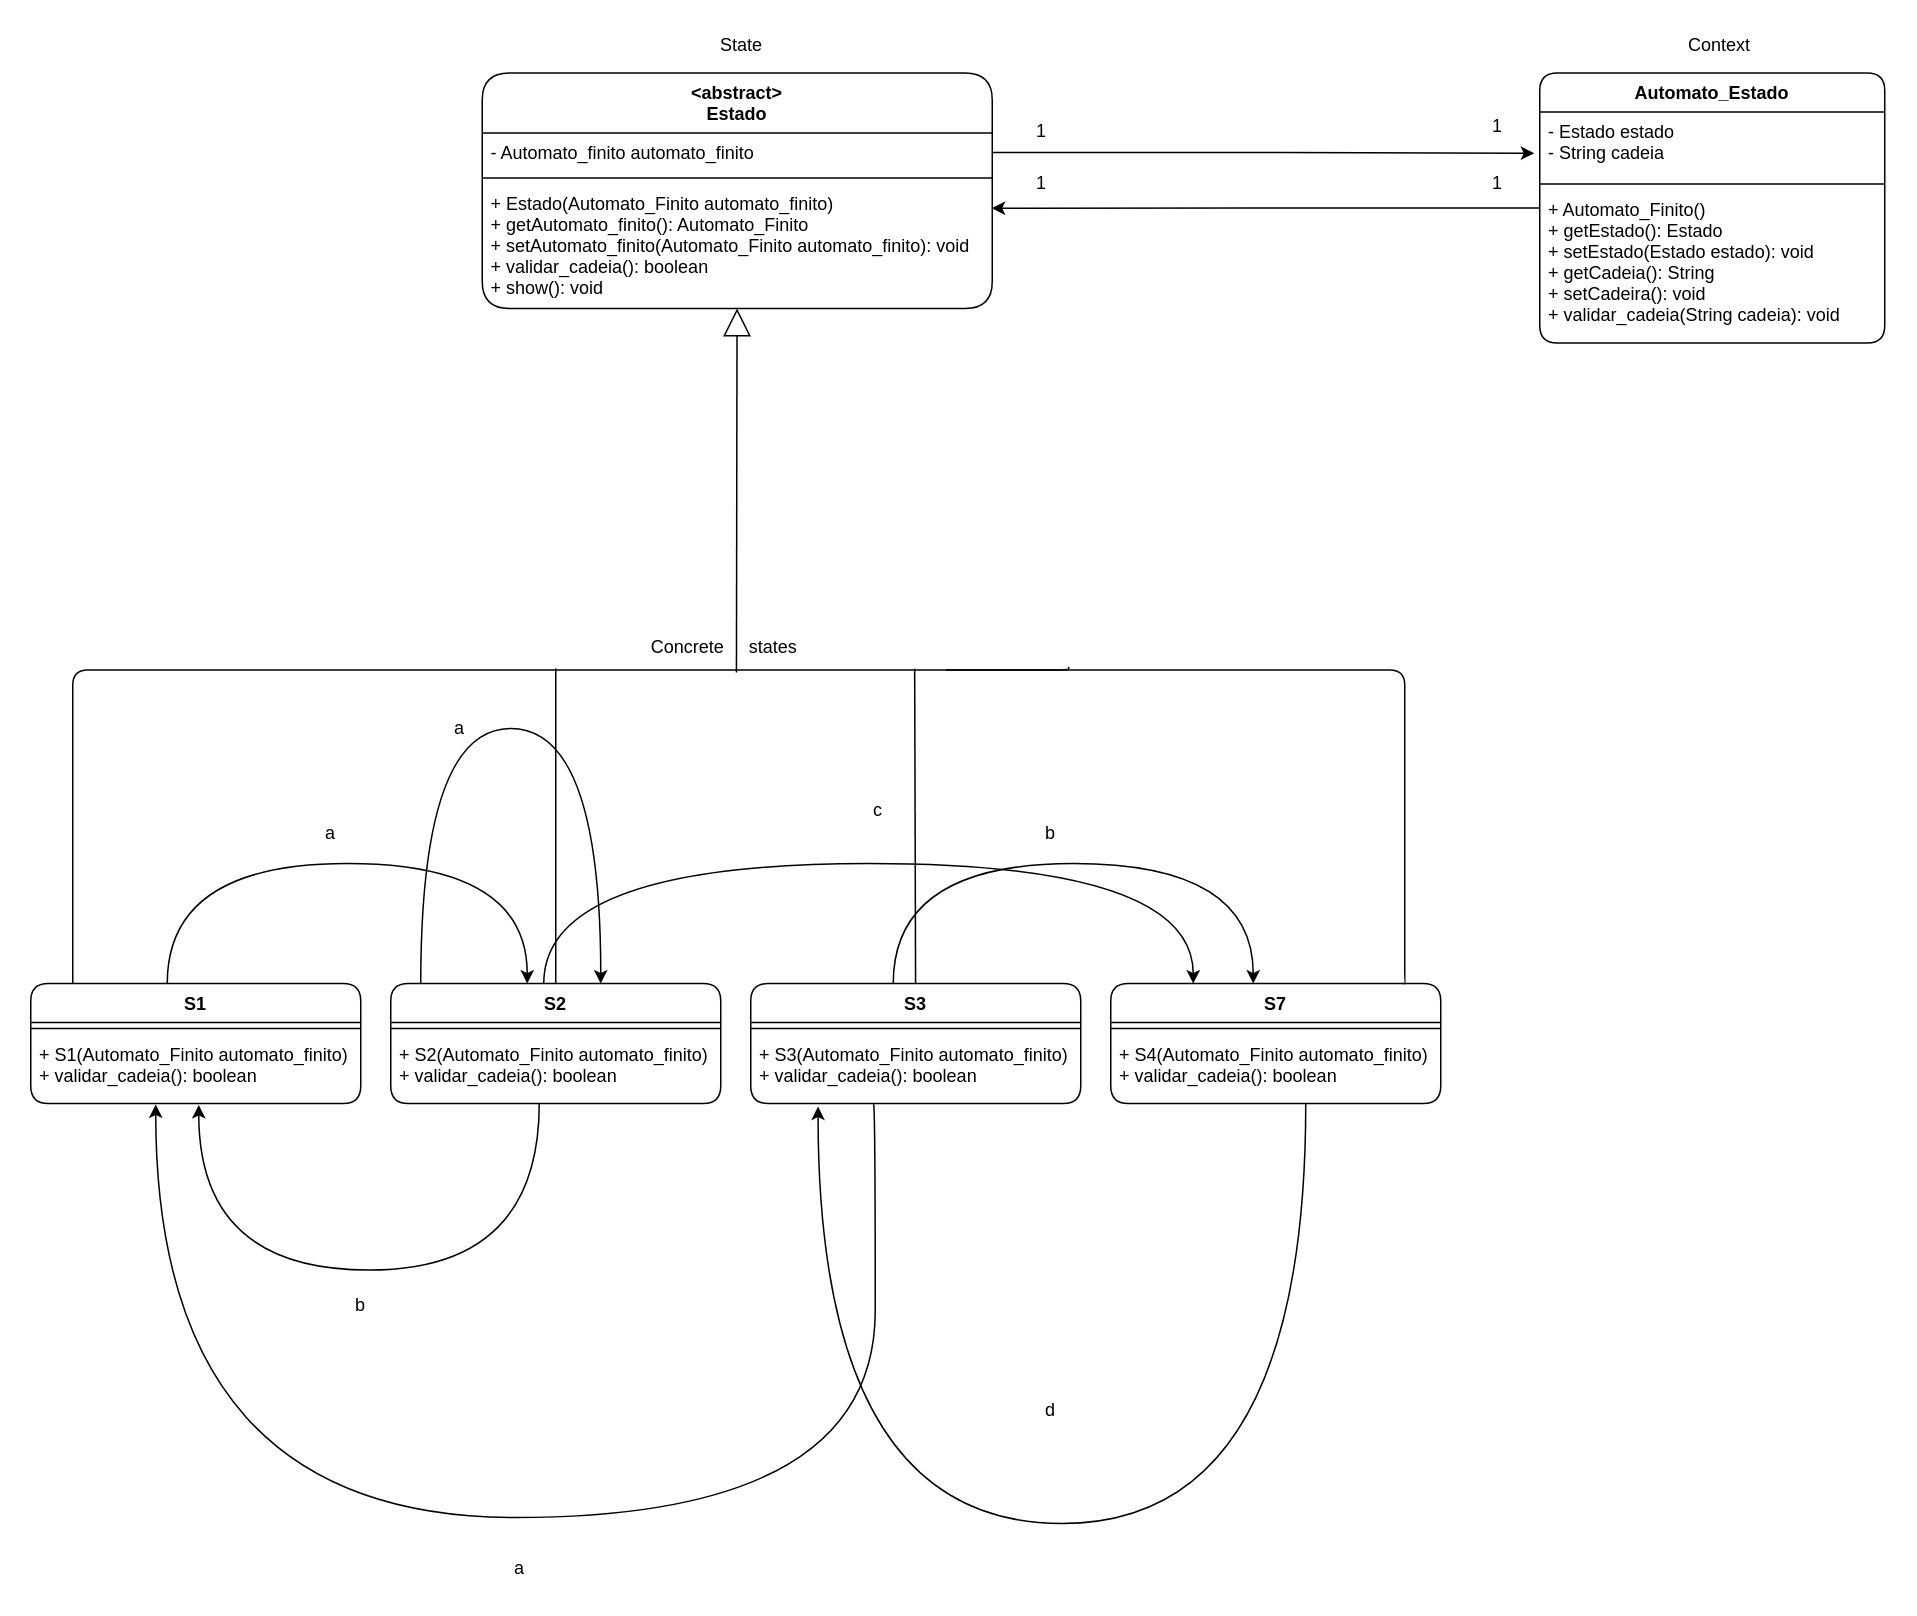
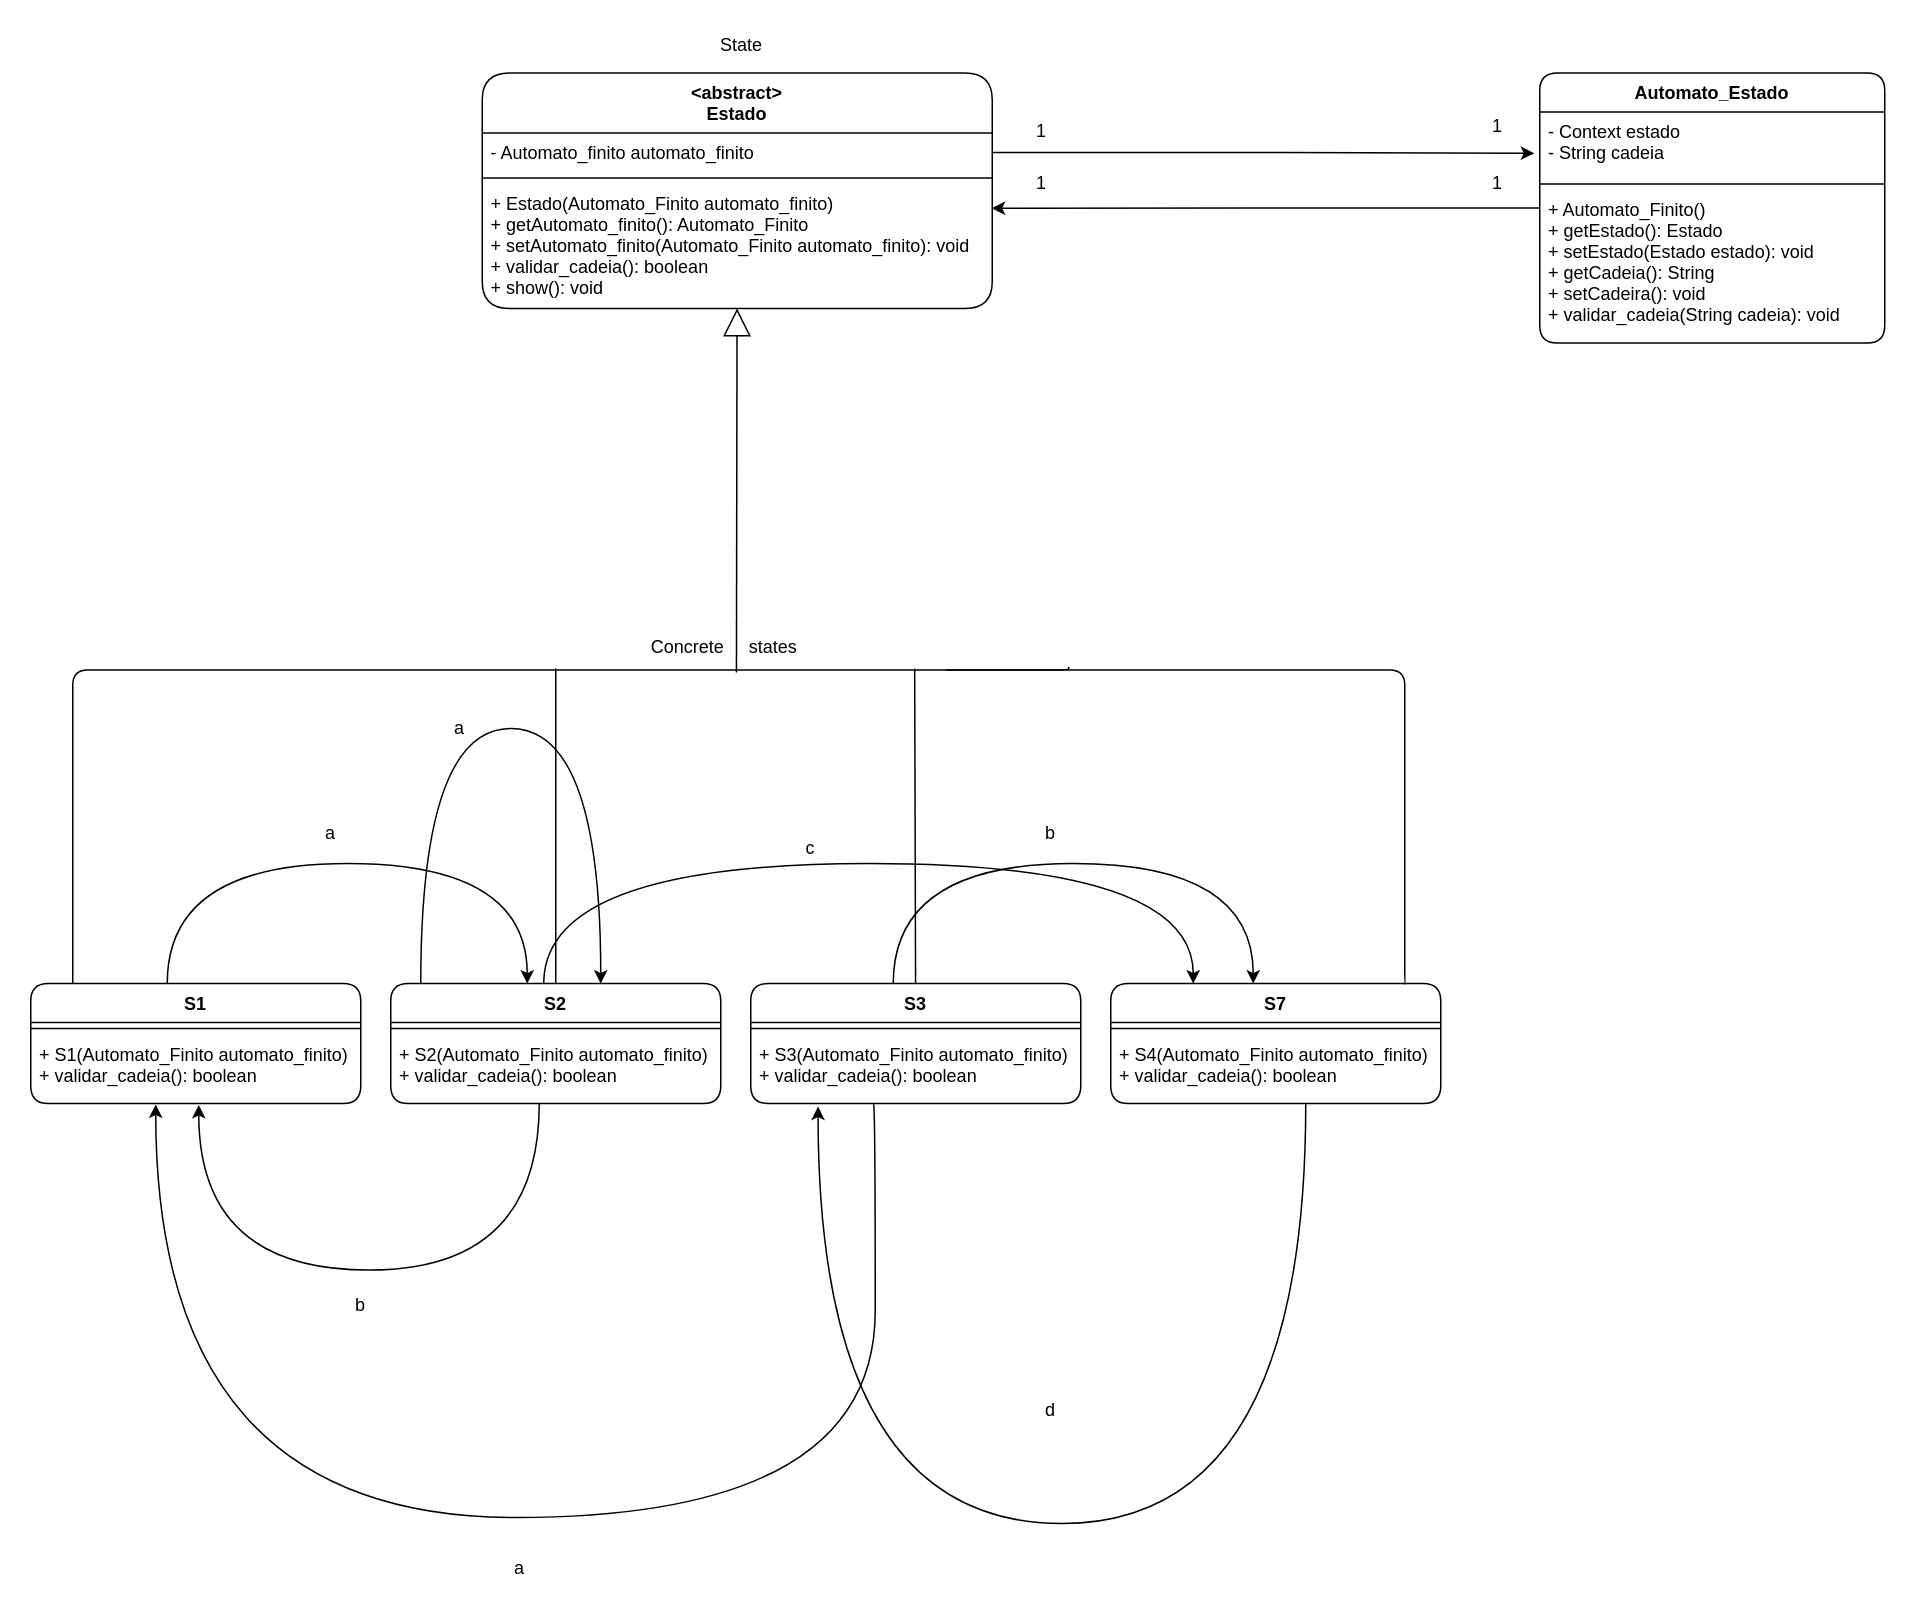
- <mxCell id="48" value="Context" style="text;html=1;strokeColor=none;fillColor=none;align=center;verticalAlign=middle;whiteSpace=wrap;rounded=0;" vertex="1" parent="1"><mxGeometry x="1126" y="20" width="40" height="20" as="geometry" /></mxCell>
- <mxCell id="44" value="- Estado estado&#10;- String cadeia" style="text;strokeColor=none;fillColor=none;align=left;verticalAlign=top;spacingLeft=4;spacingRight=4;overflow=hidden;rotatable=0;points=[[0,0.5],[1,0.5]];portConstraint=eastwest;rounded=1;" parent="43" vertex="1"><mxGeometry y="26" width="230" height="44" as="geometry" /></mxCell>
+ <mxCell id="44" value="- Context estado&#10;- String cadeia" style="text;strokeColor=none;fillColor=none;align=left;verticalAlign=top;spacingLeft=4;spacingRight=4;overflow=hidden;rotatable=0;points=[[0,0.5],[1,0.5]];portConstraint=eastwest;rounded=1;" parent="43" vertex="1"><mxGeometry y="26" width="230" height="44" as="geometry" /></mxCell>
- <mxCell id="21" value="c" style="text;html=1;strokeColor=none;fillColor=none;align=center;verticalAlign=middle;whiteSpace=wrap;rounded=1;" parent="1" vertex="1"><mxGeometry x="565" y="530" width="40" height="20" as="geometry" /></mxCell>
+ <mxCell id="21" value="c" style="text;html=1;strokeColor=none;fillColor=none;align=center;verticalAlign=middle;whiteSpace=wrap;rounded=1;" parent="1" vertex="1"><mxGeometry x="520" y="555" width="40" height="20" as="geometry" /></mxCell>
